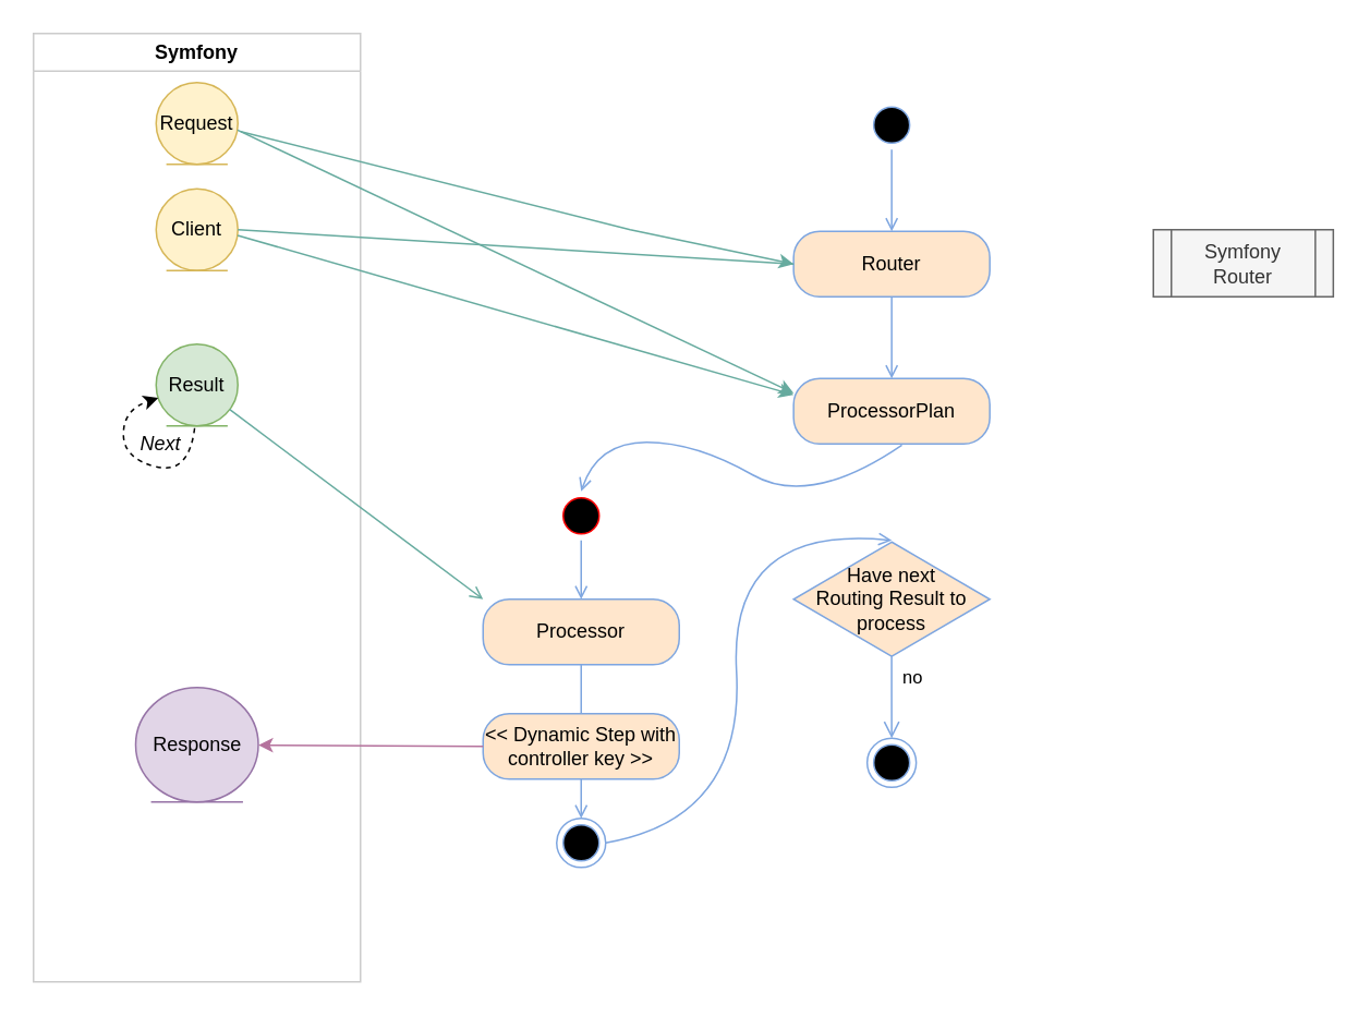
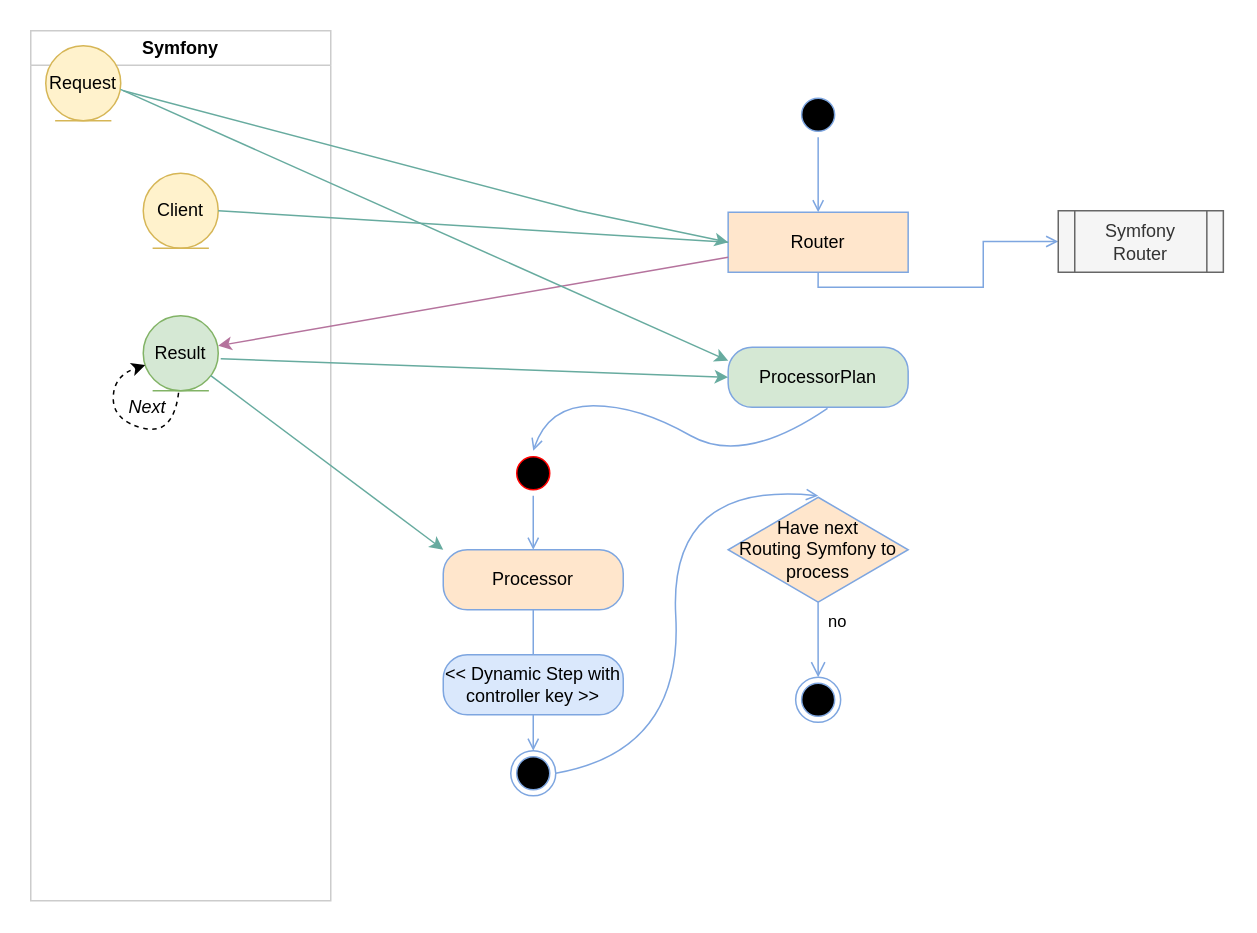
- <mxCell id="13" value="Request" style="ellipse;shape=umlEntity;whiteSpace=wrap;html=1;fillColor=#fff2cc;strokeColor=#d6b656;" vertex="1" parent="10"><mxGeometry x="75" y="30" width="50" height="50" as="geometry" /></mxCell>
+ <mxCell id="13" value="Request" style="ellipse;shape=umlEntity;whiteSpace=wrap;html=1;fillColor=#fff2cc;strokeColor=#d6b656;" vertex="1" parent="10"><mxGeometry x="10" y="10" width="50" height="50" as="geometry" /></mxCell>
- <mxCell id="4" value="Router" style="rounded=1;whiteSpace=wrap;html=1;arcSize=40;fillColor=#ffe6cc;strokeColor=#7EA6E0;" vertex="1" parent="1"><mxGeometry x="484.94" y="141" width="120" height="40" as="geometry" /></mxCell>
+ <mxCell id="4" value="Router" style="whiteSpace=wrap;html=1;arcSize=40;fillColor=#ffe6cc;strokeColor=#7EA6E0;rounded=0;" vertex="1" parent="1"><mxGeometry x="484.94" y="141" width="120" height="40" as="geometry" /></mxCell>
- <mxCell id="20" value="" style="endArrow=classic;html=1;rounded=0;entryX=0;entryY=0.25;entryDx=0;entryDy=0;exitX=0.997;exitY=0.57;exitDx=0;exitDy=0;exitPerimeter=0;strokeColor=#67AB9F;" edge="1" parent="1" source="12" target="6"><mxGeometry width="50" height="50" relative="1" as="geometry"><mxPoint x="145" y="140" as="sourcePoint" /><mxPoint x="225" y="150" as="targetPoint" /></mxGeometry></mxCell>
- <mxCell id="5" value="" style="edgeStyle=orthogonalEdgeStyle;html=1;verticalAlign=bottom;endArrow=open;strokeColor=#7EA6E0;rounded=0;entryX=0.5;entryY=0;entryDx=0;entryDy=0;exitX=0.5;exitY=1;exitDx=0;exitDy=0;endFill=0;startArrow=none;startFill=0;" edge="1" source="4" parent="1" target="6"><mxGeometry relative="1" as="geometry"><mxPoint x="544.94" y="254" as="targetPoint" /><mxPoint x="544.94" y="189" as="sourcePoint" /></mxGeometry></mxCell>
+ <mxCell id="5" value="" style="edgeStyle=orthogonalEdgeStyle;html=1;verticalAlign=bottom;endArrow=open;strokeColor=#7EA6E0;rounded=0;exitX=0.5;exitY=1;exitDx=0;exitDy=0;endFill=0;startArrow=none;startFill=0;" edge="1" source="4" parent="1" target="23"><mxGeometry relative="1" as="geometry"><mxPoint x="544.94" y="254" as="targetPoint" /><mxPoint x="544.94" y="189" as="sourcePoint" /></mxGeometry></mxCell>
+ <mxCell id="18" value="" style="endArrow=classic;html=1;rounded=0;exitX=0;exitY=0.75;exitDx=0;exitDy=0;entryX=1;entryY=0.4;entryDx=0;entryDy=0;entryPerimeter=0;strokeColor=#B5739D;" edge="1" parent="1" source="4" target="11"><mxGeometry width="50" height="50" relative="1" as="geometry"><mxPoint x="175" y="160" as="sourcePoint" /><mxPoint x="225" y="110" as="targetPoint" /></mxGeometry></mxCell>
+ <mxCell id="19" value="" style="endArrow=classic;html=1;rounded=0;exitX=1.033;exitY=0.573;exitDx=0;exitDy=0;exitPerimeter=0;entryX=0;entryY=0.5;entryDx=0;entryDy=0;strokeColor=#67AB9F;" edge="1" parent="1" source="11" target="6"><mxGeometry width="50" height="50" relative="1" as="geometry"><mxPoint x="175" y="200" as="sourcePoint" /><mxPoint x="225" y="150" as="targetPoint" /></mxGeometry></mxCell>
- <mxCell id="6" value="ProcessorPlan" style="rounded=1;whiteSpace=wrap;html=1;arcSize=40;fillColor=#ffe6cc;strokeColor=#7EA6E0;" vertex="1" parent="1"><mxGeometry x="484.94" y="231" width="120" height="40" as="geometry" /></mxCell>
+ <mxCell id="6" value="ProcessorPlan" style="rounded=1;whiteSpace=wrap;html=1;arcSize=40;fillColor=#d5e8d4;strokeColor=#7EA6E0;" vertex="1" parent="1"><mxGeometry x="484.94" y="231" width="120" height="40" as="geometry" /></mxCell>
- <mxCell id="30" value="" style="endArrow=open;html=1;rounded=0;entryX=0;entryY=0;entryDx=0;entryDy=0;strokeColor=#67AB9F;" edge="1" parent="1" source="11" target="26"><mxGeometry width="50" height="50" relative="1" as="geometry"><mxPoint x="195" y="340" as="sourcePoint" /><mxPoint x="245" y="290" as="targetPoint" /></mxGeometry></mxCell>
+ <mxCell id="30" value="" style="endArrow=classic;html=1;rounded=0;entryX=0;entryY=0;entryDx=0;entryDy=0;strokeColor=#67AB9F;" edge="1" parent="1" source="11" target="26"><mxGeometry width="50" height="50" relative="1" as="geometry"><mxPoint x="195" y="340" as="sourcePoint" /><mxPoint x="245" y="290" as="targetPoint" /></mxGeometry></mxCell>
- <mxCell id="7" value="Have next &lt;br&gt;Routing Result to process" style="rhombus;whiteSpace=wrap;html=1;fillColor=#ffe6cc;strokeColor=#7EA6E0;" vertex="1" parent="1"><mxGeometry x="484.94" y="331" width="120" height="70" as="geometry" /></mxCell>
+ <mxCell id="7" value="Have next &lt;br&gt;Routing Symfony to process" style="rhombus;whiteSpace=wrap;html=1;fillColor=#ffe6cc;strokeColor=#7EA6E0;" vertex="1" parent="1"><mxGeometry x="484.94" y="331" width="120" height="70" as="geometry" /></mxCell>
- <mxCell id="15" value="Response" style="ellipse;shape=umlEntity;whiteSpace=wrap;html=1;fillColor=#e1d5e7;strokeColor=#9673a6;" vertex="1" parent="10"><mxGeometry x="62.5" y="400" width="75" height="70" as="geometry" /></mxCell>
- <mxCell id="29" value="" style="endArrow=classic;html=1;rounded=0;exitX=0;exitY=0.5;exitDx=0;exitDy=0;strokeColor=#B5739D;" edge="1" parent="1" source="28" target="15"><mxGeometry width="50" height="50" relative="1" as="geometry"><mxPoint x="195" y="360" as="sourcePoint" /><mxPoint x="245" y="310" as="targetPoint" /></mxGeometry></mxCell>
- <mxCell id="28" value="&amp;lt;&amp;lt; Dynamic Step with controller key &amp;gt;&amp;gt;" style="rounded=1;whiteSpace=wrap;html=1;arcSize=40;fillColor=#ffe6cc;strokeColor=#7EA6E0;" vertex="1" parent="1"><mxGeometry x="295" y="436" width="120" height="40" as="geometry" /></mxCell>
+ <mxCell id="28" value="&amp;lt;&amp;lt; Dynamic Step with controller key &amp;gt;&amp;gt;" style="rounded=1;whiteSpace=wrap;html=1;arcSize=40;fillColor=#dae8fc;strokeColor=#7EA6E0;" vertex="1" parent="1"><mxGeometry x="295" y="436" width="120" height="40" as="geometry" /></mxCell>
